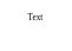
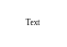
- <mxCell id="2" value="Text" style="text;html=1;align=center;verticalAlign=middle;whiteSpace=wrap;rounded=0;fontFamily=Pretendard;fontSource=https%3A%2F%2Ffastly.jsdelivr.net%2Fgh%2FProject-Noonnu%2Fnoonfonts_2107%401.1%2FPretendard-Regular.woff;" vertex="1" parent="1"><mxGeometry x="20" y="10" width="60" height="30" as="geometry" /></mxCell>
+ <mxCell id="2" value="Text" style="text;html=1;align=center;verticalAlign=middle;whiteSpace=wrap;rounded=0;fontFamily=Pretendard;fontSource=https%3A%2F%2Ffastly.jsdelivr.net%2Fgh%2FProject-Noonnu%2Fnoonfonts_2107%401.1%2FPretendard-Regular.woff;" vertex="1" parent="1"><mxGeometry x="20" y="20" width="60" height="30" as="geometry" /></mxCell>
